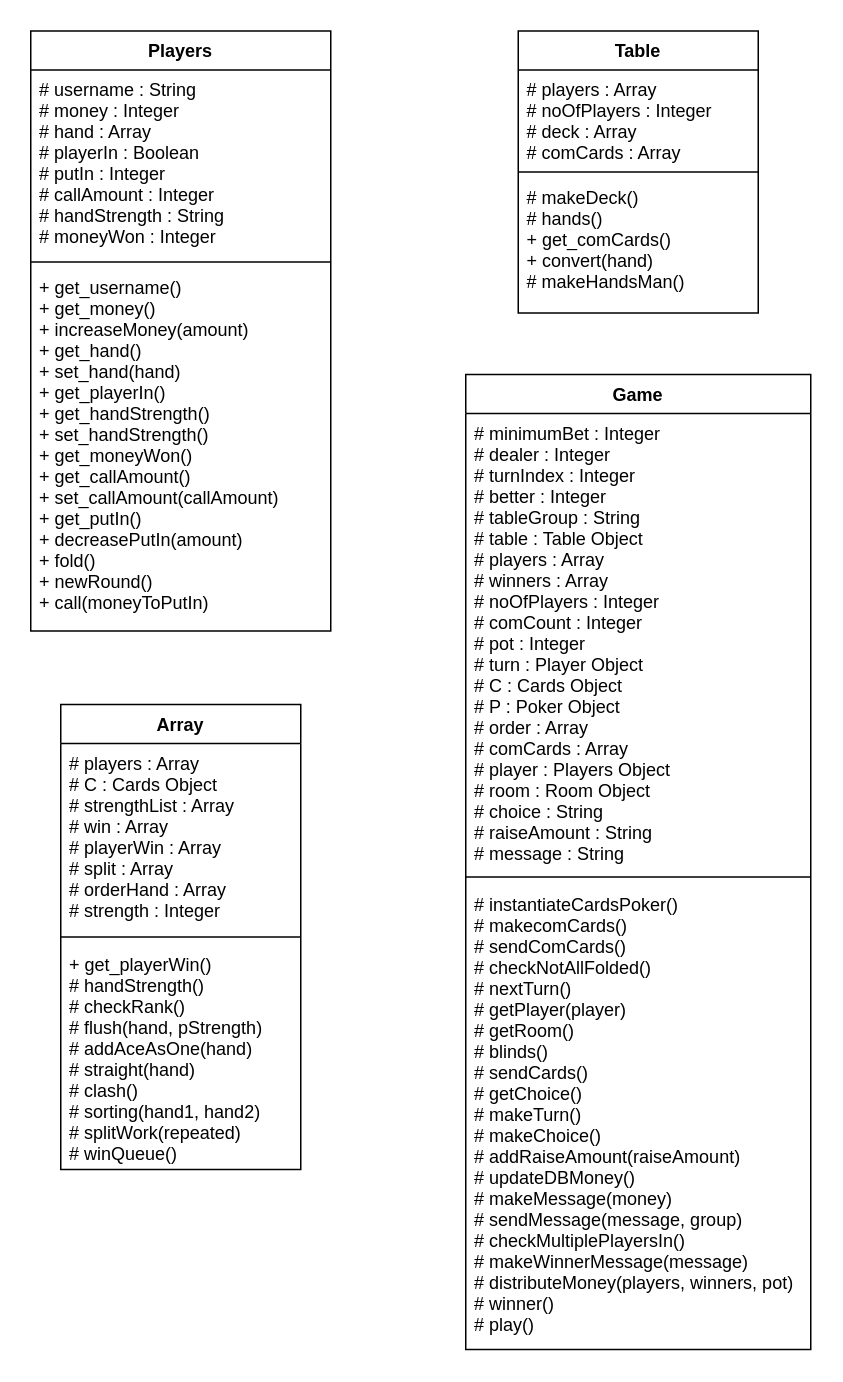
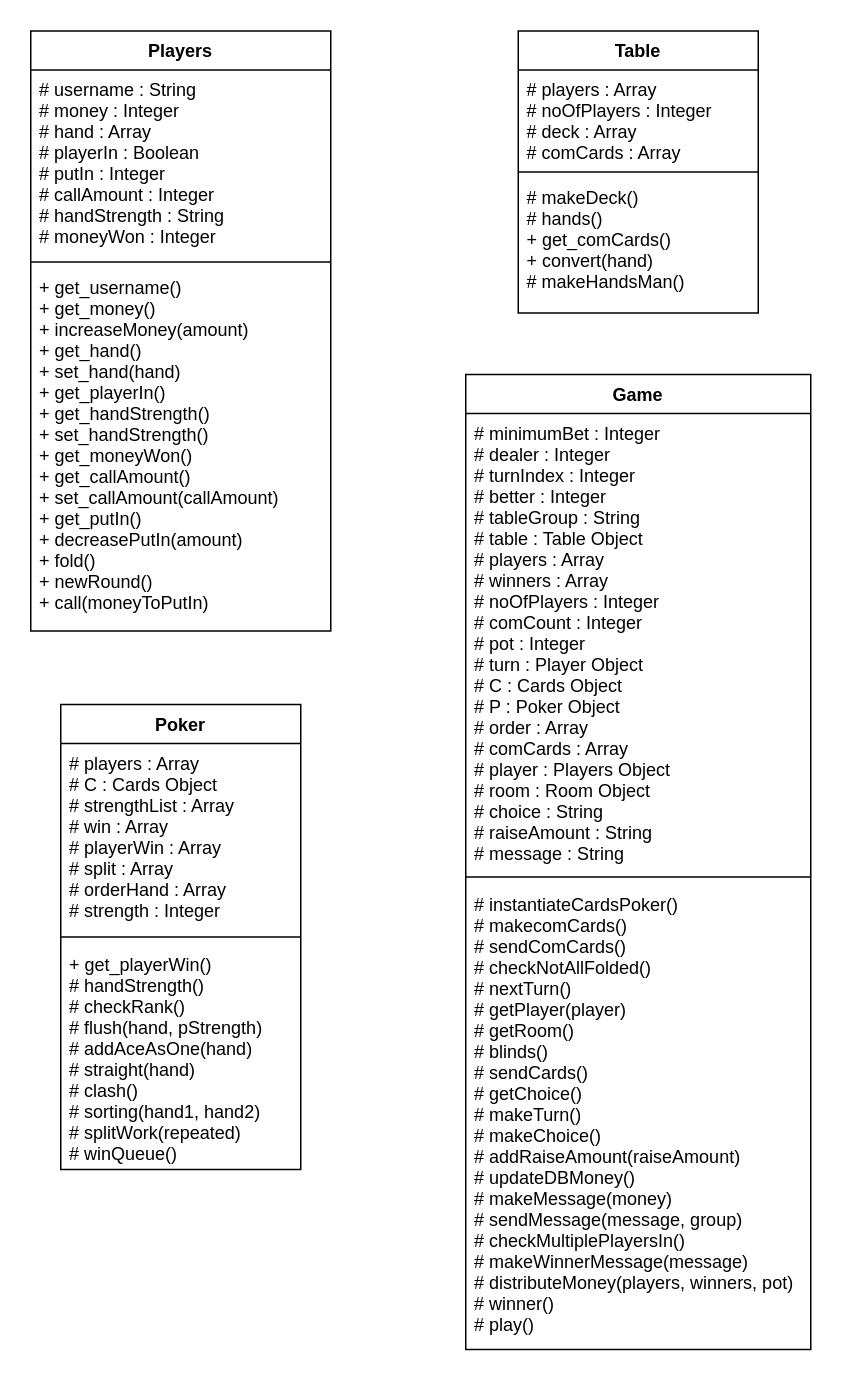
- <mxCell id="10" value="Array" style="swimlane;fontStyle=1;align=center;verticalAlign=top;childLayout=stackLayout;horizontal=1;startSize=26;horizontalStack=0;resizeParent=1;resizeParentMax=0;resizeLast=0;collapsible=1;marginBottom=0;" parent="1" vertex="1"><mxGeometry x="40.004" y="469" width="160" height="310" as="geometry" /></mxCell>
+ <mxCell id="10" value="Poker" style="swimlane;fontStyle=1;align=center;verticalAlign=top;childLayout=stackLayout;horizontal=1;startSize=26;horizontalStack=0;resizeParent=1;resizeParentMax=0;resizeLast=0;collapsible=1;marginBottom=0;" parent="1" vertex="1"><mxGeometry x="40.004" y="469" width="160" height="310" as="geometry" /></mxCell>
